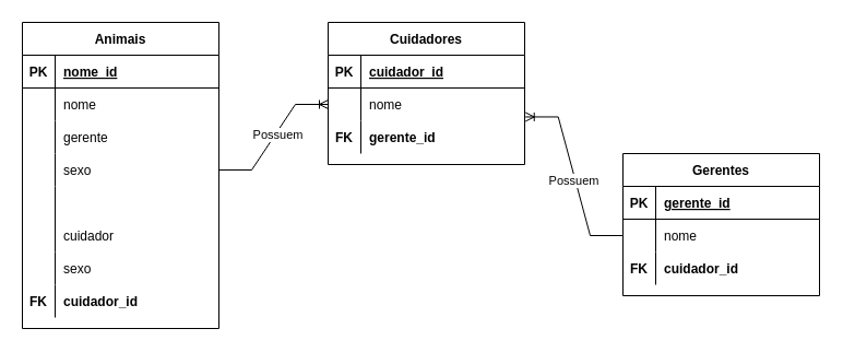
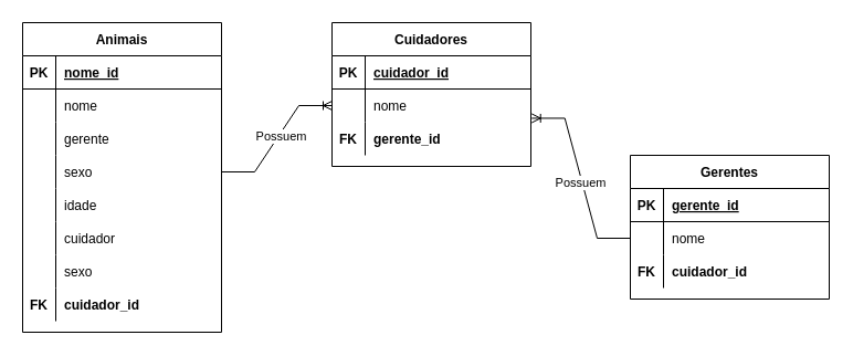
+ <mxCell id="17" value="idade" style="shape=partialRectangle;connectable=0;fillColor=none;top=0;left=0;bottom=0;right=0;align=left;spacingLeft=6;overflow=hidden;" vertex="1" parent="15"><mxGeometry x="30" width="150" height="30" as="geometry"><mxRectangle width="150" height="30" as="alternateBounds" /></mxGeometry></mxCell>
